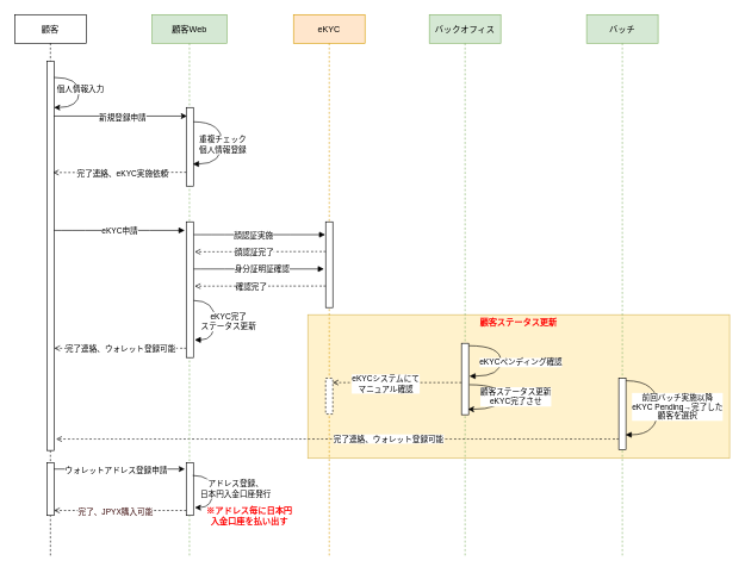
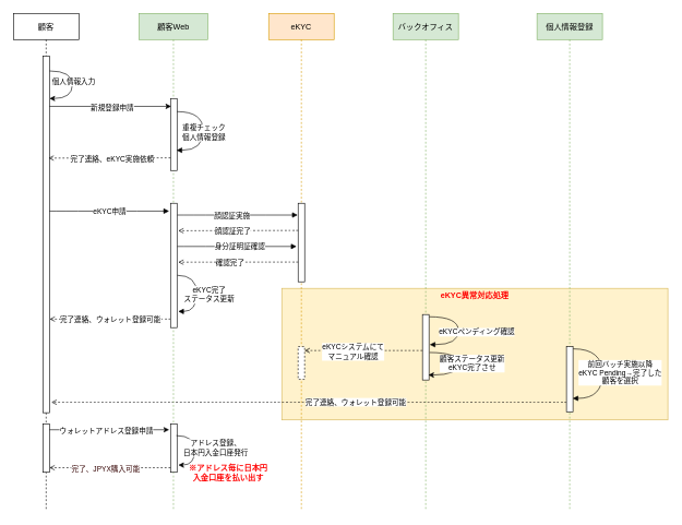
- <mxCell id="48" value="バッチ" style="shape=umlLifeline;perimeter=lifelinePerimeter;container=1;collapsible=0;recursiveResize=0;rounded=0;shadow=0;strokeWidth=1;fillColor=#d5e8d4;strokeColor=#82b366;" parent="1" vertex="1"><mxGeometry x="820" y="20" width="100" height="760" as="geometry" /></mxCell>
+ <mxCell id="48" value="個人情報登録" style="shape=umlLifeline;perimeter=lifelinePerimeter;container=1;collapsible=0;recursiveResize=0;rounded=0;shadow=0;strokeWidth=1;fillColor=#d5e8d4;strokeColor=#82b366;" parent="1" vertex="1"><mxGeometry x="820" y="20" width="100" height="760" as="geometry" /></mxCell>
- <mxCell id="2" value="&lt;br&gt;&lt;font color=&quot;#ff0000&quot;&gt;&lt;b&gt;顧客ステータス更新&lt;/b&gt;&lt;/font&gt;" style="text;html=1;strokeColor=#d6b656;fillColor=#fff2cc;spacing=5;spacingTop=-20;whiteSpace=wrap;overflow=hidden;rounded=0;fontFamily=Helvetica;fontSize=12;fontColor=rgb(0, 0, 0);align=center;gradientColor=none;" parent="1" vertex="1"><mxGeometry x="430" y="440" width="590" height="201" as="geometry" /></mxCell>
+ <mxCell id="2" value="&lt;br&gt;&lt;font color=&quot;#ff0000&quot;&gt;&lt;b&gt;eKYC異常対応処理&lt;/b&gt;&lt;/font&gt;" style="text;html=1;strokeColor=#d6b656;fillColor=#fff2cc;spacing=5;spacingTop=-20;whiteSpace=wrap;overflow=hidden;rounded=0;fontFamily=Helvetica;fontSize=12;fontColor=rgb(0, 0, 0);align=center;gradientColor=none;" parent="1" vertex="1"><mxGeometry x="430" y="440" width="590" height="201" as="geometry" /></mxCell>
